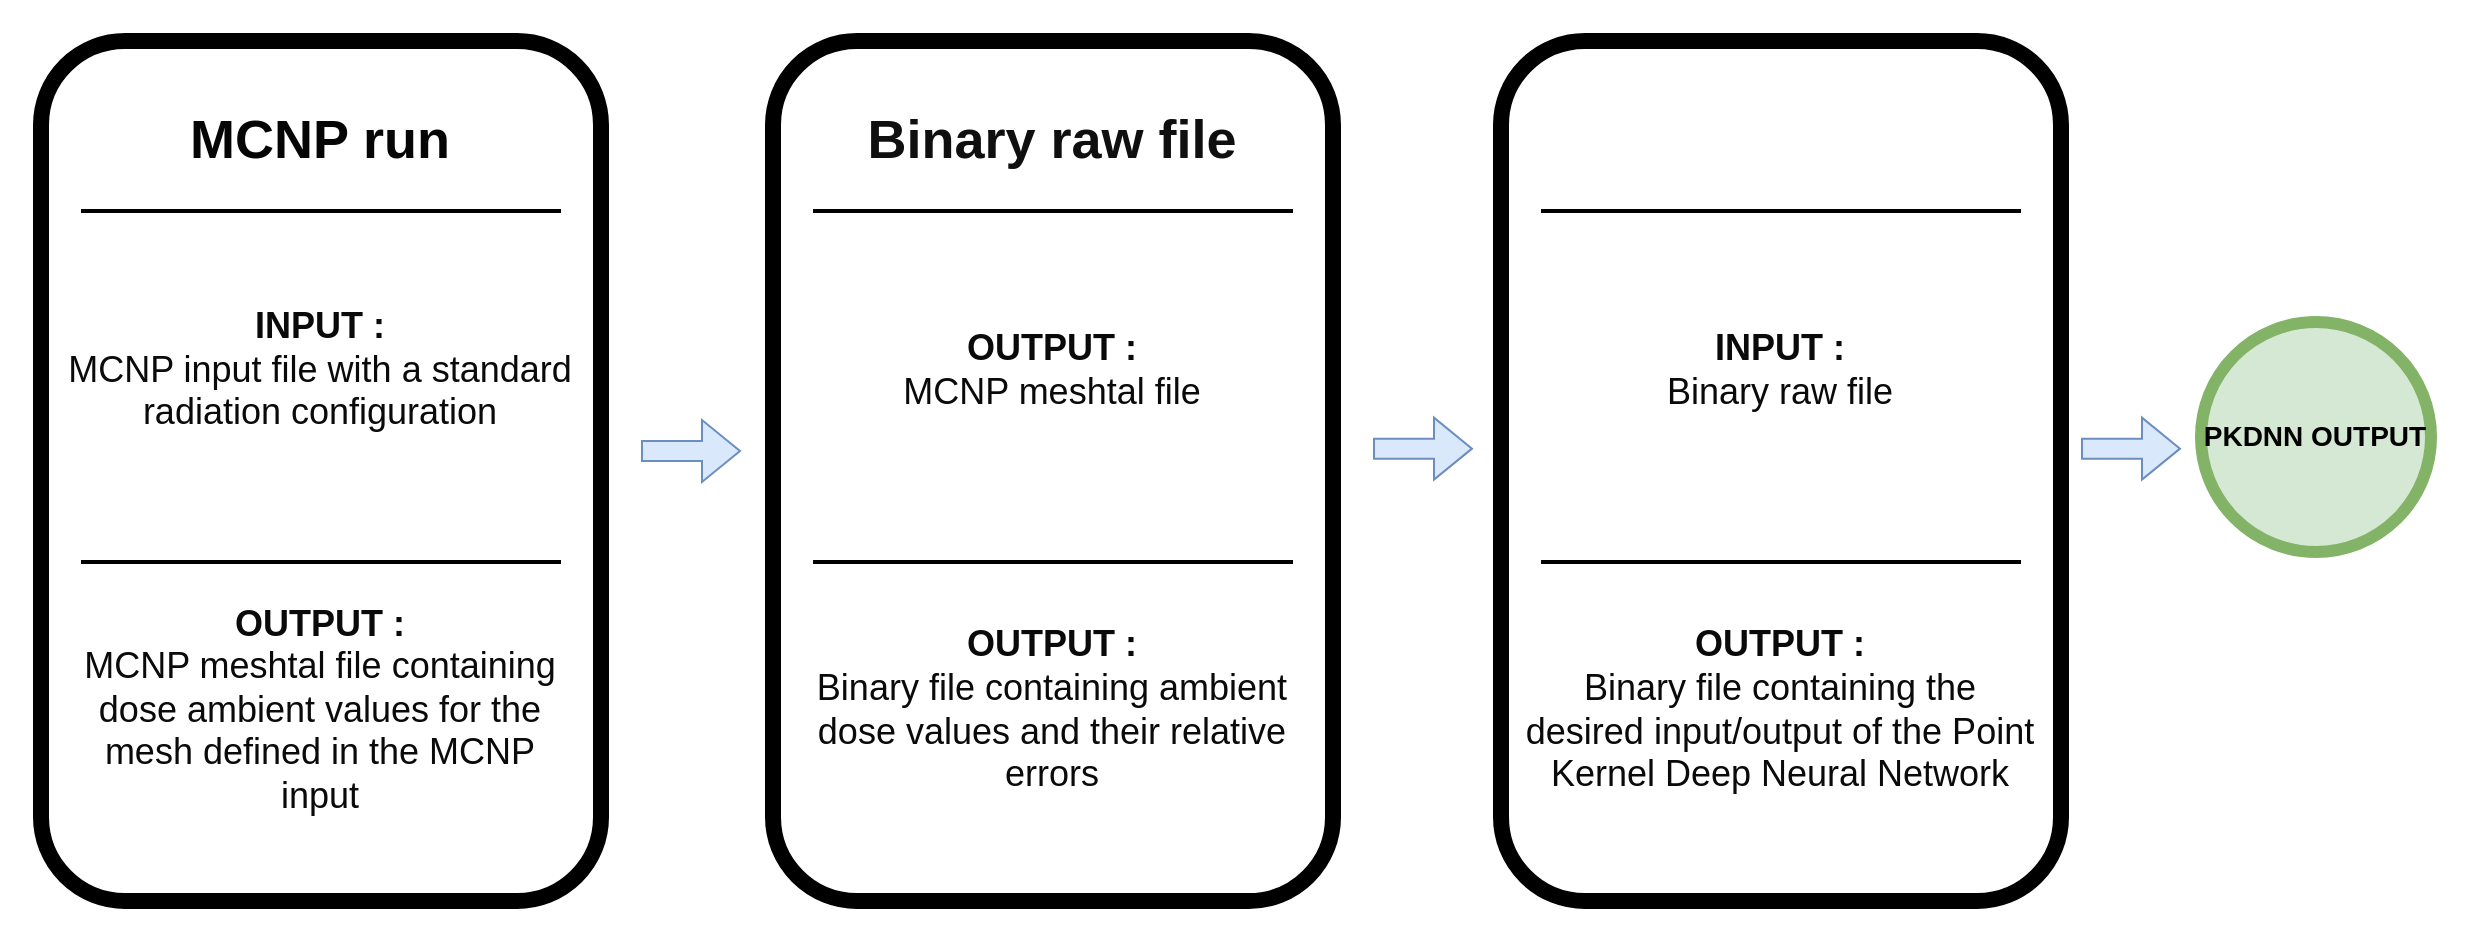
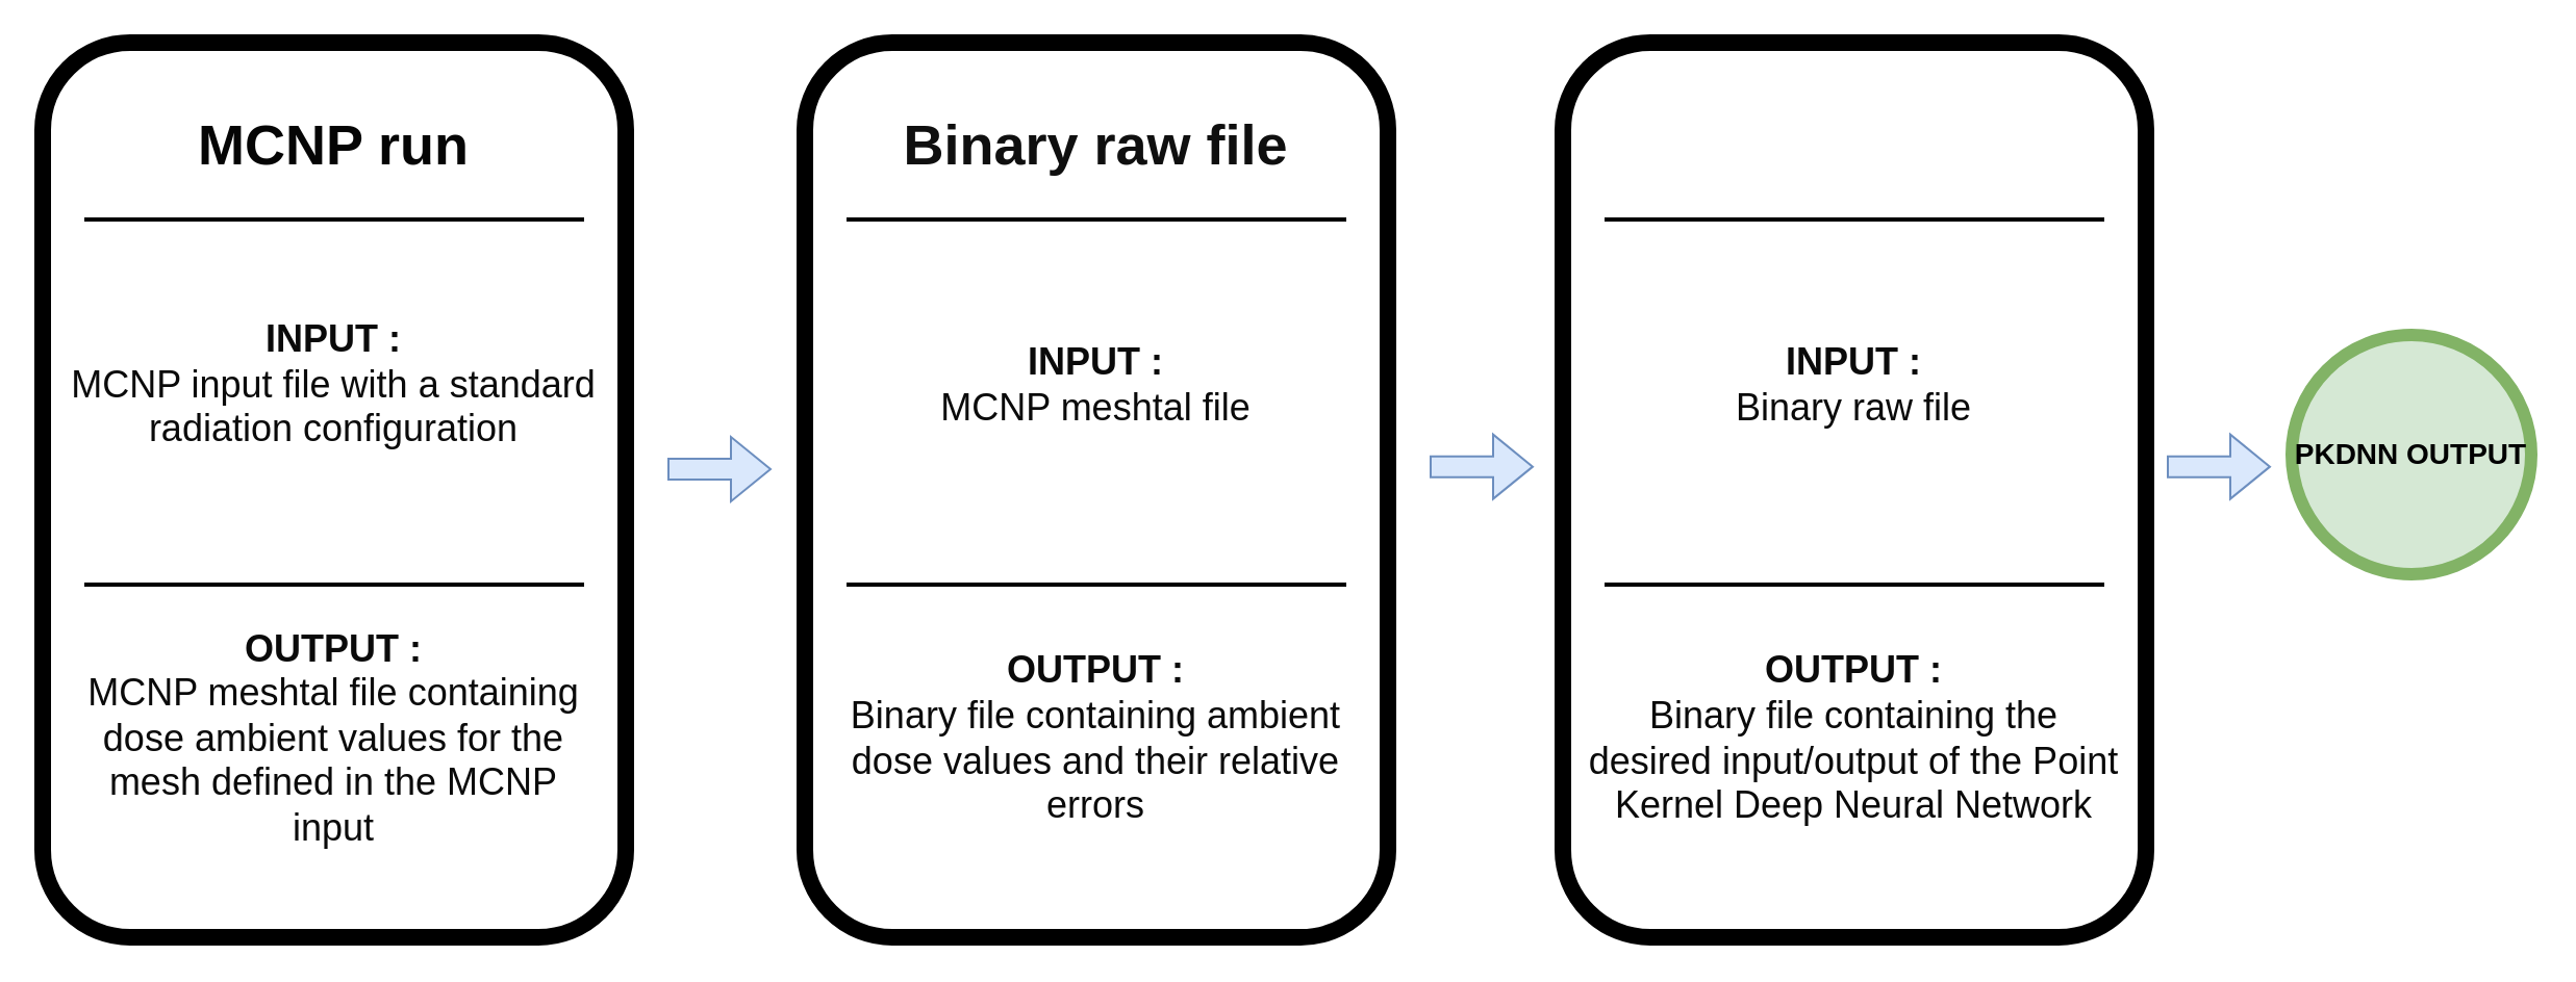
- <mxCell id="19" value="&lt;font style=&quot;font-size: 18px;&quot;&gt;&lt;b&gt;OUTPUT :&lt;/b&gt;&lt;br&gt;MCNP meshtal file&lt;br&gt;&lt;/font&gt;" style="text;html=1;strokeColor=none;fillColor=none;align=center;verticalAlign=middle;whiteSpace=wrap;rounded=0;shadow=0;fontSize=14;fontColor=#0A0A0A;" vertex="1" parent="1"><mxGeometry x="396" y="115" width="260" height="140" as="geometry" /></mxCell>
+ <mxCell id="19" value="&lt;font style=&quot;font-size: 18px;&quot;&gt;&lt;b&gt;INPUT :&lt;/b&gt;&lt;br&gt;MCNP meshtal file&lt;br&gt;&lt;/font&gt;" style="text;html=1;strokeColor=none;fillColor=none;align=center;verticalAlign=middle;whiteSpace=wrap;rounded=0;shadow=0;fontSize=14;fontColor=#0A0A0A;" vertex="1" parent="1"><mxGeometry x="396" y="115" width="260" height="140" as="geometry" /></mxCell>
